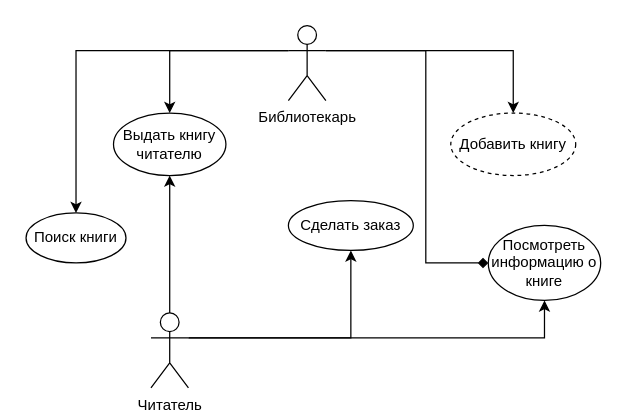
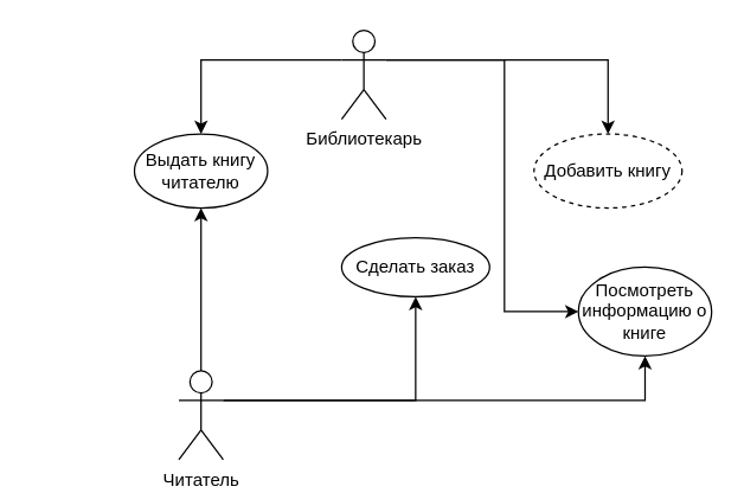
- <mxCell id="6" style="edgeStyle=orthogonalEdgeStyle;rounded=0;orthogonalLoop=1;jettySize=auto;html=1;exitX=0;exitY=0.333;exitDx=0;exitDy=0;exitPerimeter=0;entryX=0.5;entryY=0;entryDx=0;entryDy=0;" edge="1" parent="1" source="10" target="11"><mxGeometry relative="1" as="geometry"><Array as="points"><mxPoint x="60" y="40" /></Array></mxGeometry></mxCell>
- <mxCell id="11" value="Поиск книги" style="ellipse;whiteSpace=wrap;html=1;" vertex="1" parent="1"><mxGeometry x="20" y="170" width="80" height="40" as="geometry" /></mxCell>
- <mxCell id="8" style="edgeStyle=orthogonalEdgeStyle;rounded=0;orthogonalLoop=1;jettySize=auto;html=1;entryX=0;entryY=0.5;entryDx=0;entryDy=0;endArrow=diamond;" edge="1" parent="1" source="10" target="14"><mxGeometry relative="1" as="geometry"><mxPoint x="350" y="170" as="targetPoint" /><Array as="points"><mxPoint x="340" y="40" /><mxPoint x="340" y="210" /></Array></mxGeometry></mxCell>
+ <mxCell id="8" style="edgeStyle=orthogonalEdgeStyle;rounded=0;orthogonalLoop=1;jettySize=auto;html=1;entryX=0;entryY=0.5;entryDx=0;entryDy=0;" edge="1" parent="1" source="10" target="14"><mxGeometry relative="1" as="geometry"><mxPoint x="350" y="170" as="targetPoint" /><Array as="points"><mxPoint x="340" y="40" /><mxPoint x="340" y="210" /></Array></mxGeometry></mxCell>
